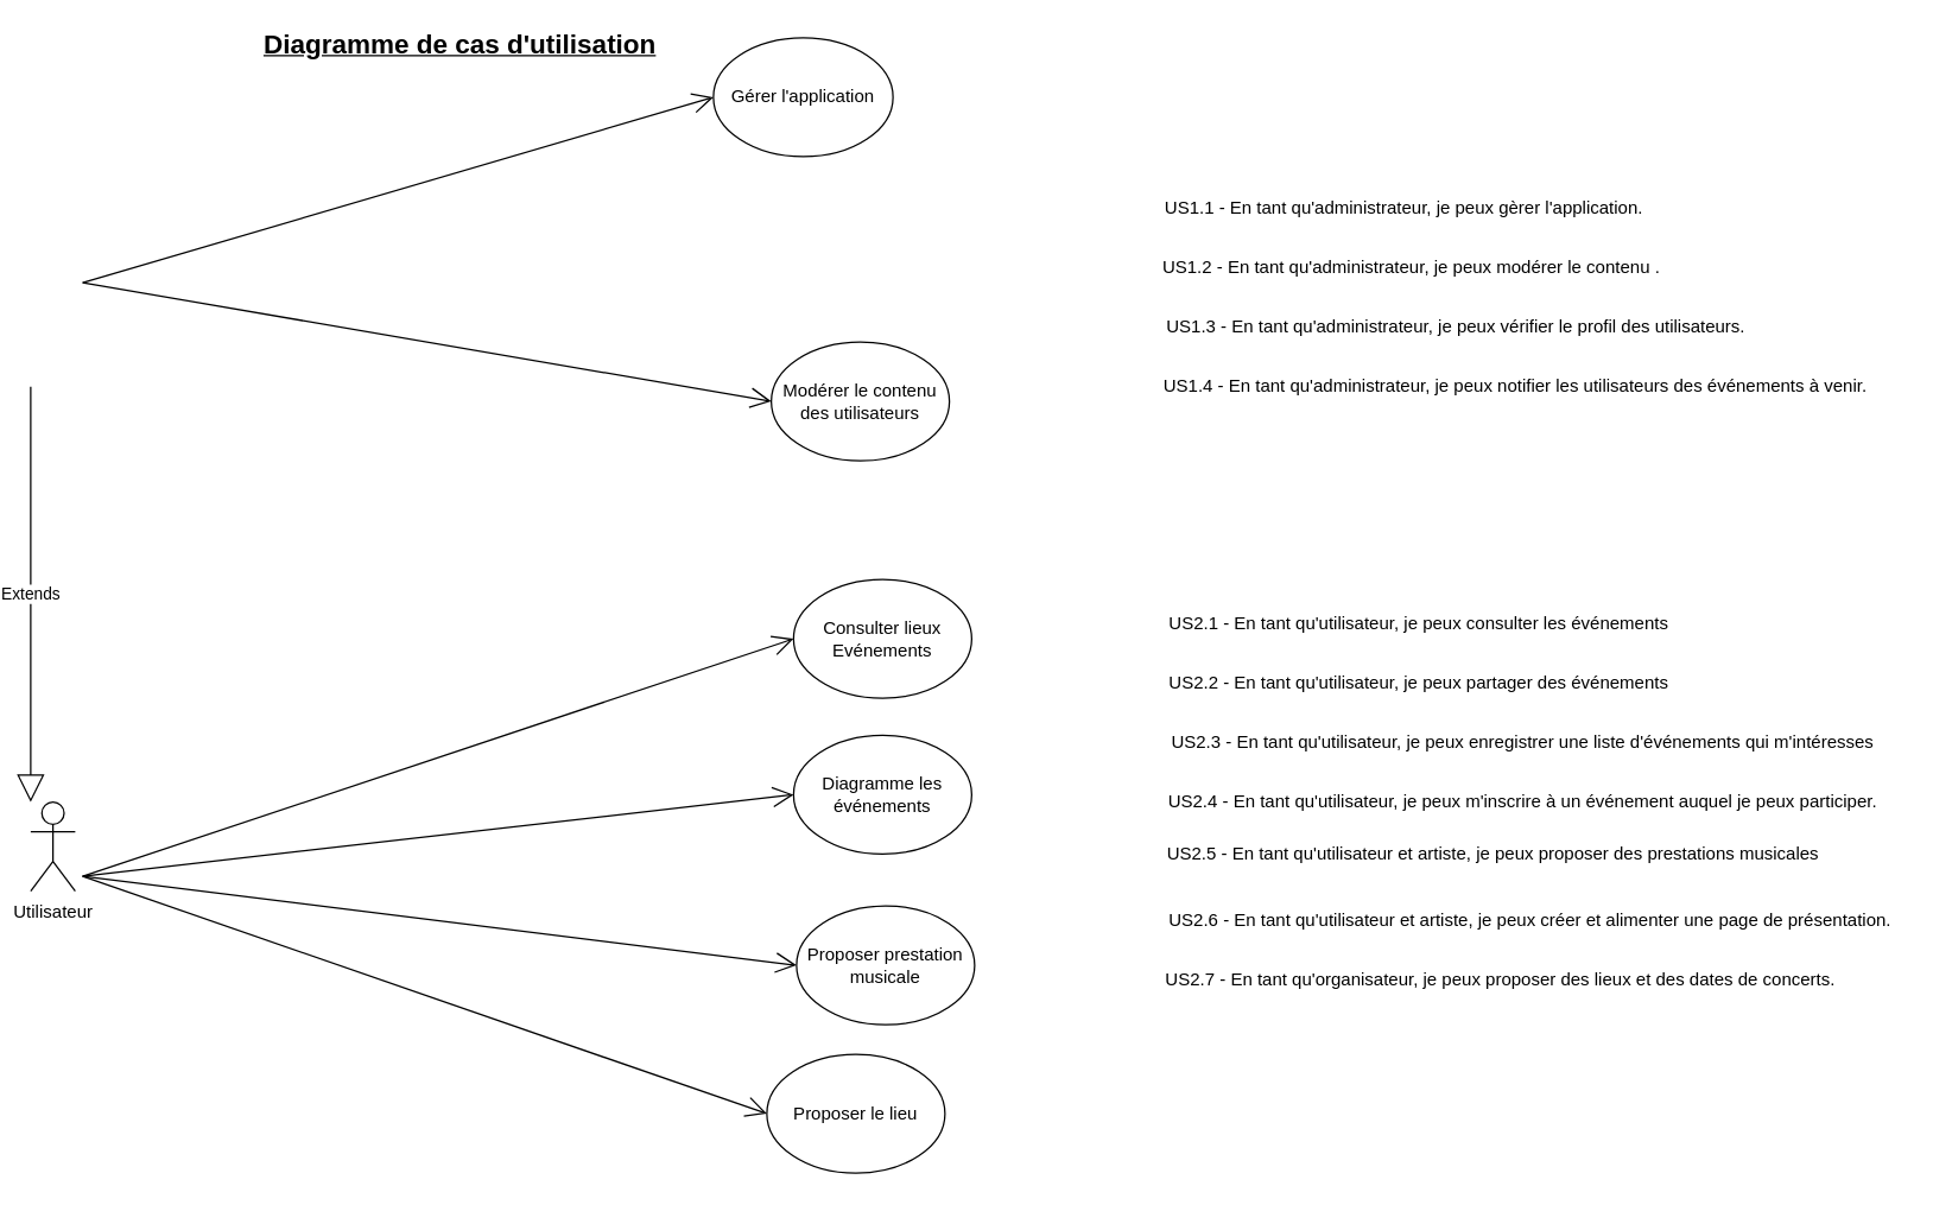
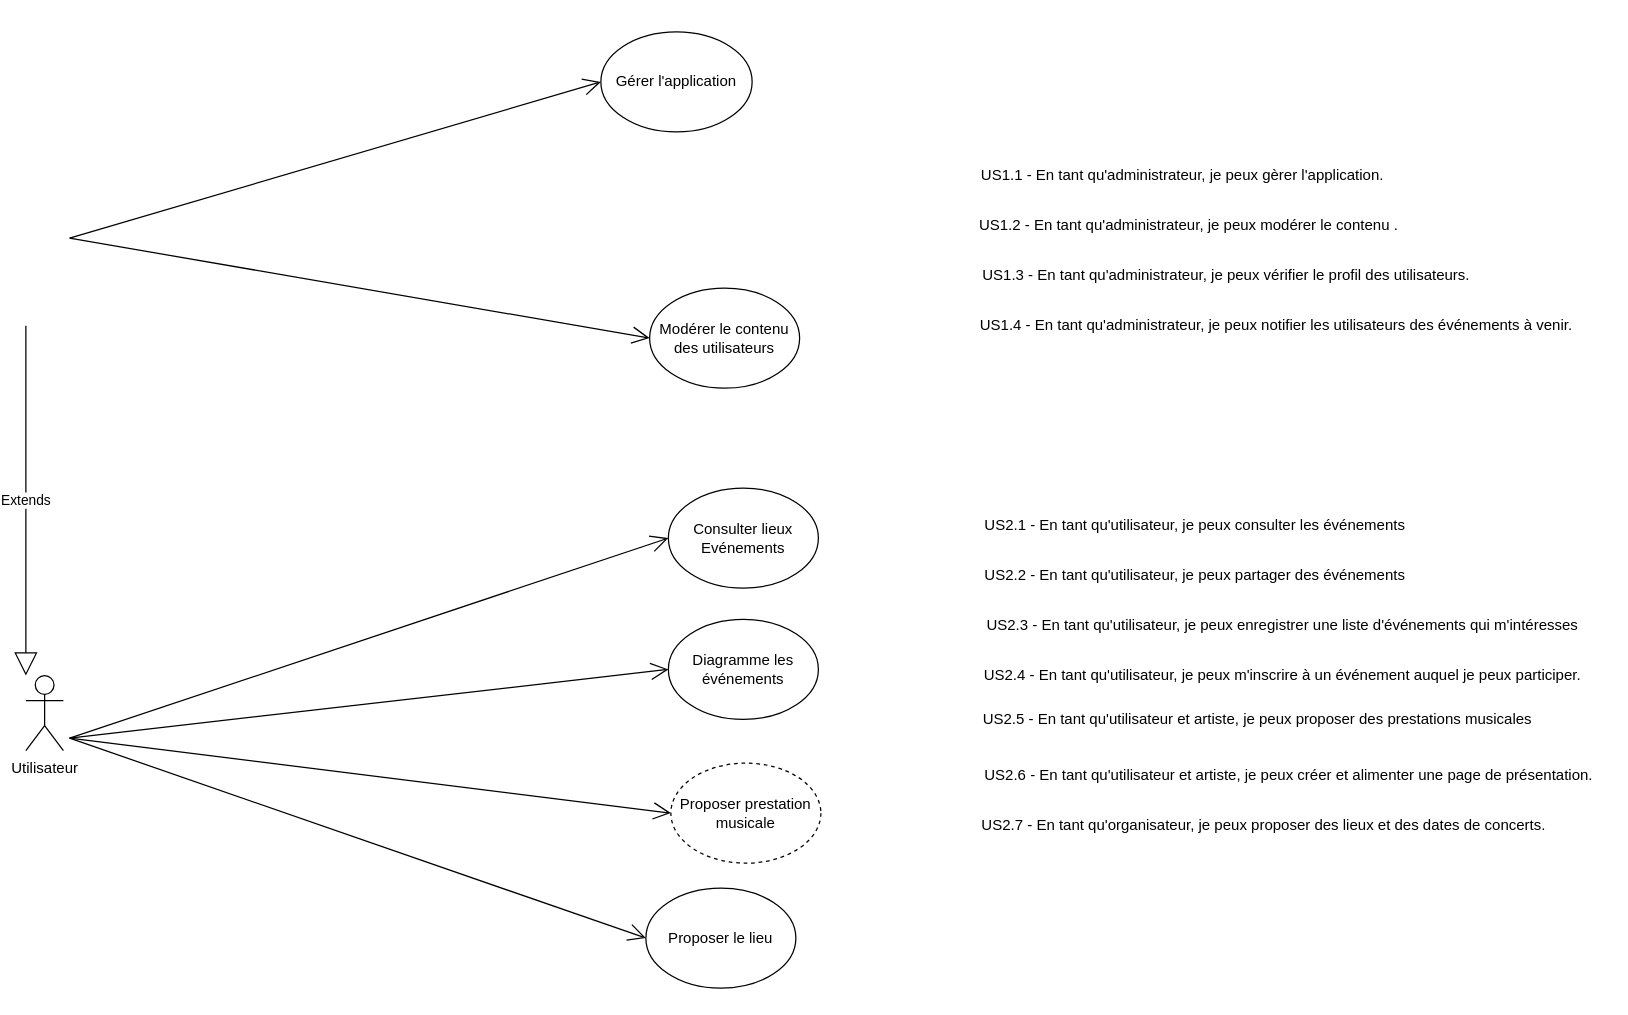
- <mxCell id="9" value="&lt;b&gt;&lt;font style=&quot;font-size: 18px&quot;&gt;&lt;u&gt;Diagramme de cas d'utilisation&lt;/u&gt;&lt;/font&gt;&lt;/b&gt;" style="text;html=1;align=center;verticalAlign=middle;resizable=0;points=[];autosize=1;" parent="1" vertex="1"><mxGeometry x="169" y="20" width="280" height="20" as="geometry" /></mxCell>
- <mxCell id="4" value="Proposer prestation musicale" style="ellipse;whiteSpace=wrap;html=1;" parent="1" vertex="1"><mxGeometry x="536" y="610" width="120" height="80" as="geometry" /></mxCell>
+ <mxCell id="4" value="Proposer prestation musicale" style="ellipse;whiteSpace=wrap;html=1;dashed=1;" parent="1" vertex="1"><mxGeometry x="536" y="610" width="120" height="80" as="geometry" /></mxCell>
